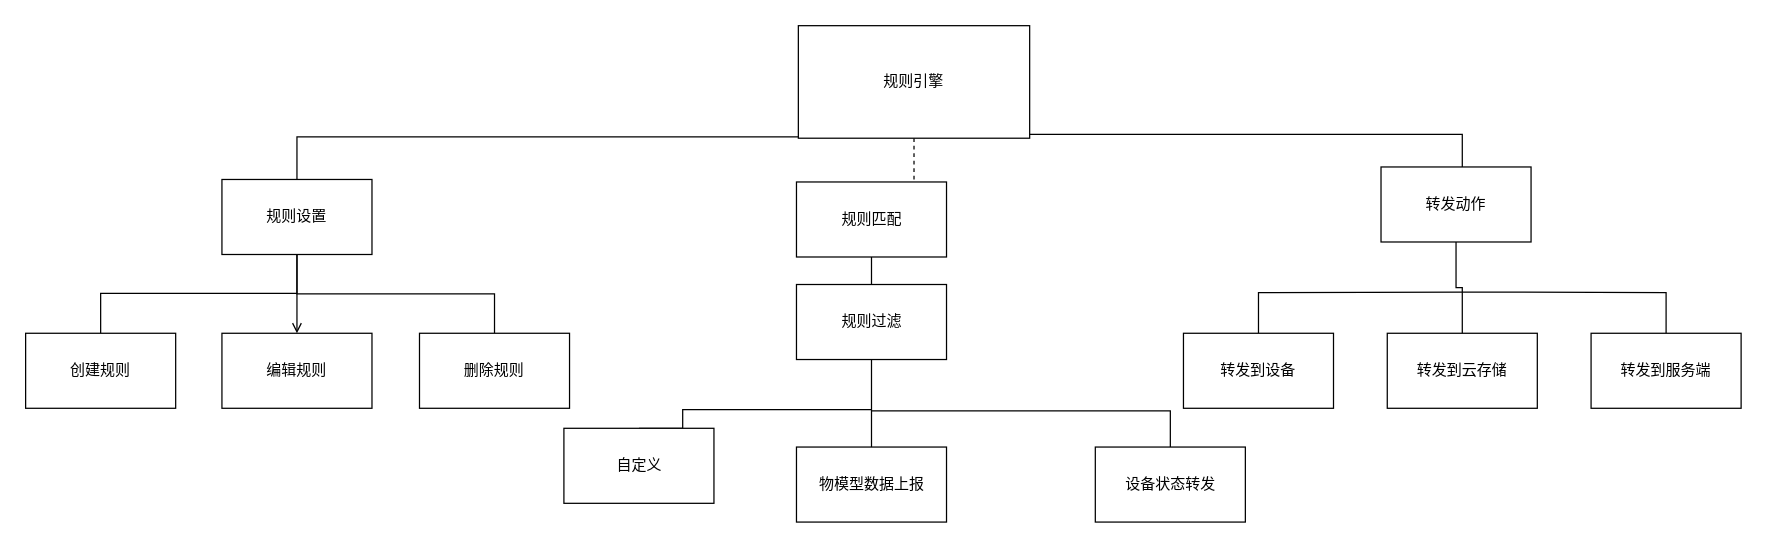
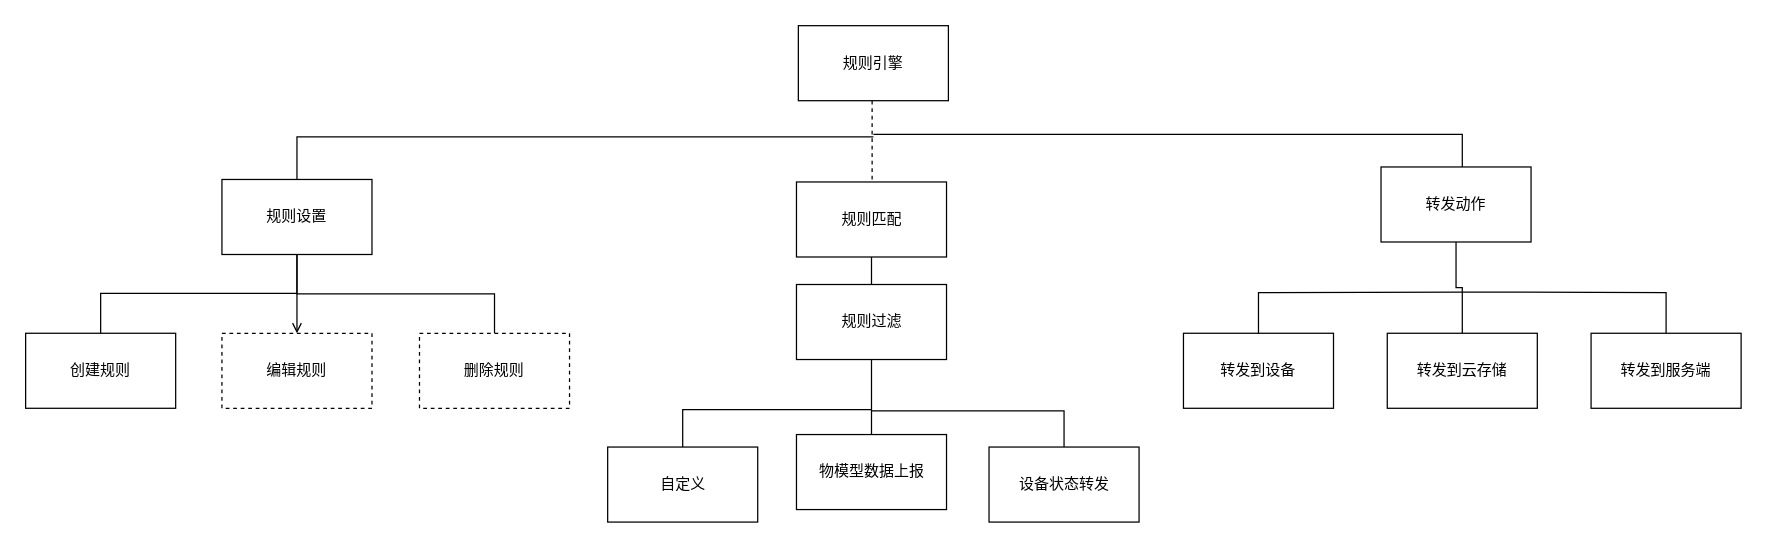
- <mxCell id="5" value="规则引擎" style="rounded=0;whiteSpace=wrap;html=1;" vertex="1" parent="1"><mxGeometry x="638" y="20" width="185" height="90" as="geometry" /></mxCell>
+ <mxCell id="5" value="规则引擎" style="rounded=0;whiteSpace=wrap;html=1;" vertex="1" parent="1"><mxGeometry x="638" y="20" width="120" height="60" as="geometry" /></mxCell>
- <mxCell id="19" value="编辑规则" style="rounded=0;whiteSpace=wrap;html=1;" vertex="1" parent="1"><mxGeometry x="177" y="266" width="120" height="60" as="geometry" /></mxCell>
+ <mxCell id="19" value="编辑规则" style="rounded=0;whiteSpace=wrap;html=1;dashed=1;" vertex="1" parent="1"><mxGeometry x="177" y="266" width="120" height="60" as="geometry" /></mxCell>
- <mxCell id="20" value="删除规则" style="rounded=0;whiteSpace=wrap;html=1;" vertex="1" parent="1"><mxGeometry x="335" y="266" width="120" height="60" as="geometry" /></mxCell>
+ <mxCell id="20" value="删除规则" style="rounded=0;whiteSpace=wrap;html=1;dashed=1;" vertex="1" parent="1"><mxGeometry x="335" y="266" width="120" height="60" as="geometry" /></mxCell>
- <mxCell id="21" value="自定义" style="rounded=0;whiteSpace=wrap;html=1;" vertex="1" parent="1"><mxGeometry x="450.5" y="342" width="120" height="60" as="geometry" /></mxCell>
+ <mxCell id="21" value="自定义" style="rounded=0;whiteSpace=wrap;html=1;" vertex="1" parent="1"><mxGeometry x="485.5" y="357" width="120" height="60" as="geometry" /></mxCell>
- <mxCell id="22" value="物模型数据上报" style="rounded=0;whiteSpace=wrap;html=1;" vertex="1" parent="1"><mxGeometry x="636.5" y="357" width="120" height="60" as="geometry" /></mxCell>
+ <mxCell id="22" value="物模型数据上报" style="rounded=0;whiteSpace=wrap;html=1;" vertex="1" parent="1"><mxGeometry x="636.5" y="347" width="120" height="60" as="geometry" /></mxCell>
- <mxCell id="23" value="设备状态转发" style="rounded=0;whiteSpace=wrap;html=1;" vertex="1" parent="1"><mxGeometry x="875.5" y="357" width="120" height="60" as="geometry" /></mxCell>
+ <mxCell id="23" value="设备状态转发" style="rounded=0;whiteSpace=wrap;html=1;" vertex="1" parent="1"><mxGeometry x="790.5" y="357" width="120" height="60" as="geometry" /></mxCell>
